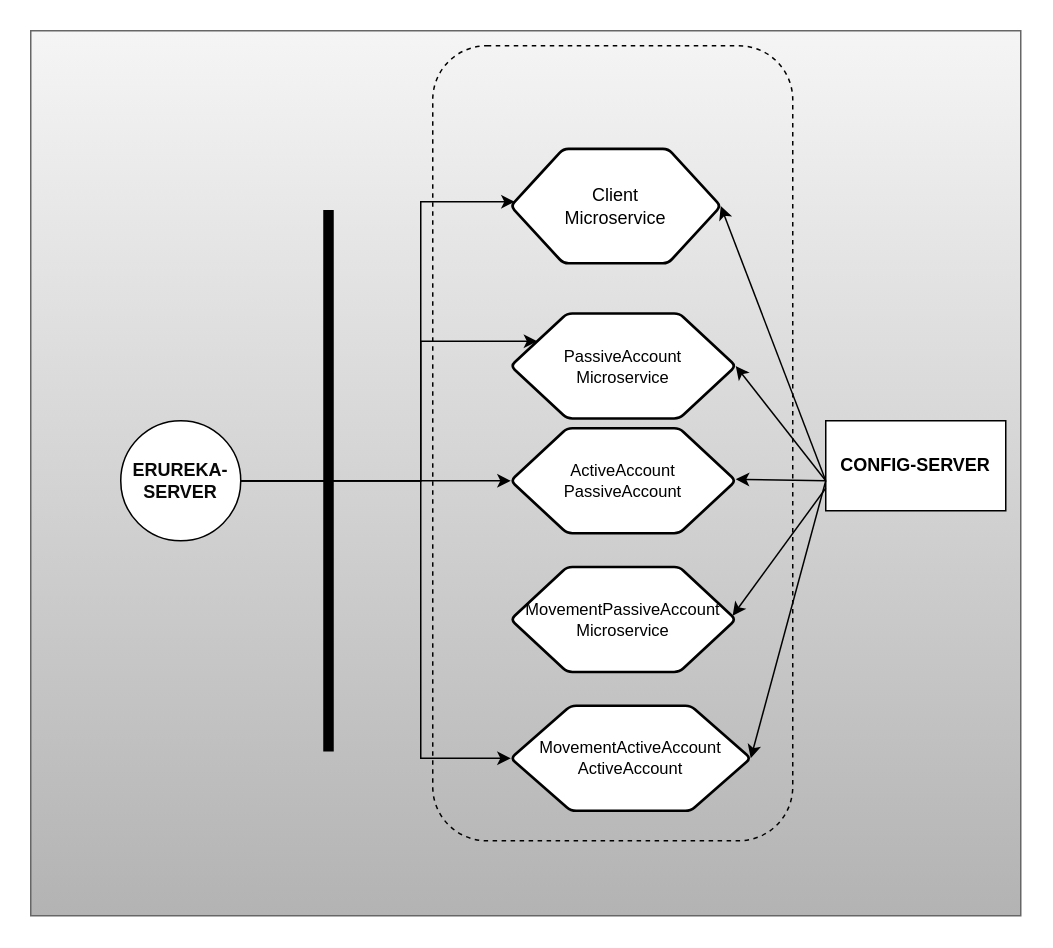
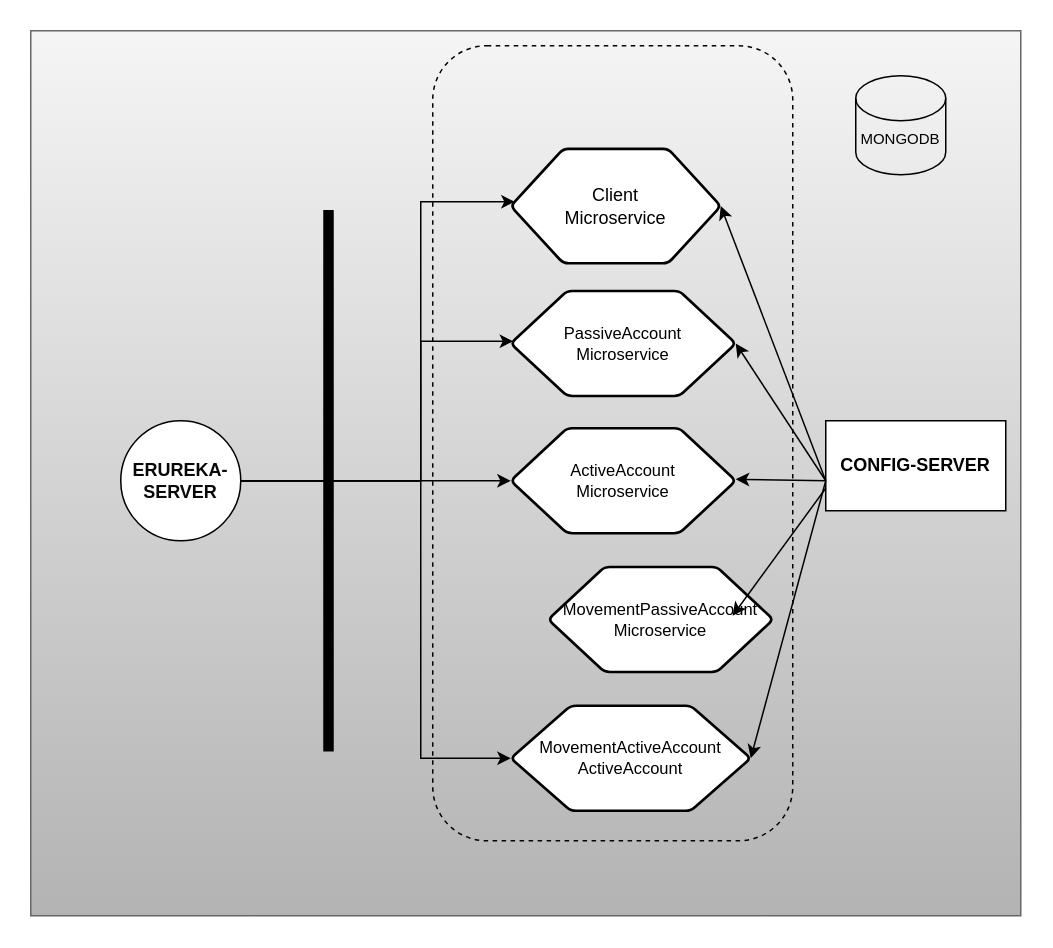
+ <mxCell id="23" value="MONGODB" style="shape=cylinder3;whiteSpace=wrap;html=1;boundedLbl=1;backgroundOutline=1;size=15;fontSize=10;fontColor=#000000;strokeWidth=1;fillColor=none;align=center;verticalAlign=top;" vertex="1" parent="1"><mxGeometry x="570" y="50" width="60" height="66" as="geometry" /></mxCell>
- <mxCell id="14" value="PassiveAccount&lt;br&gt;Microservice" style="html=1;whiteSpace=wrap;shape=hexagon;perimeter=hexagonPerimeter2;fontSize=11;align=center;spacing=5;strokeOpacity=100;rounded=1;absoluteArcSize=1;arcSize=7.2;strokeWidth=1.8;" vertex="1" parent="1"><mxGeometry x="340" y="208.5" width="150" height="70" as="geometry" /></mxCell>
+ <mxCell id="14" value="PassiveAccount&lt;br&gt;Microservice" style="html=1;whiteSpace=wrap;shape=hexagon;perimeter=hexagonPerimeter2;fontSize=11;align=center;spacing=5;strokeOpacity=100;rounded=1;absoluteArcSize=1;arcSize=7.2;strokeWidth=1.8;" vertex="1" parent="1"><mxGeometry x="340" y="193.5" width="150" height="70" as="geometry" /></mxCell>
- <mxCell id="8" value="ActiveAccount&lt;br&gt;PassiveAccount" style="html=1;whiteSpace=wrap;shape=hexagon;perimeter=hexagonPerimeter2;fontSize=11;align=center;spacing=5;strokeOpacity=100;rounded=1;absoluteArcSize=1;arcSize=7.2;strokeWidth=1.8;" vertex="1" parent="1"><mxGeometry x="340" y="285" width="150" height="70" as="geometry" /></mxCell>
+ <mxCell id="8" value="ActiveAccount&lt;br&gt;Microservice" style="html=1;whiteSpace=wrap;shape=hexagon;perimeter=hexagonPerimeter2;fontSize=11;align=center;spacing=5;strokeOpacity=100;rounded=1;absoluteArcSize=1;arcSize=7.2;strokeWidth=1.8;" vertex="1" parent="1"><mxGeometry x="340" y="285" width="150" height="70" as="geometry" /></mxCell>
- <mxCell id="6" value="MovementPassiveAccount&lt;br&gt;Microservice" style="html=1;whiteSpace=wrap;shape=hexagon;perimeter=hexagonPerimeter2;fontSize=11;align=center;spacing=5;strokeOpacity=100;rounded=1;absoluteArcSize=1;arcSize=7.2;strokeWidth=1.8;" vertex="1" parent="1"><mxGeometry x="340" y="377.5" width="150" height="70" as="geometry" /></mxCell>
+ <mxCell id="6" value="MovementPassiveAccount&lt;br&gt;Microservice" style="html=1;whiteSpace=wrap;shape=hexagon;perimeter=hexagonPerimeter2;fontSize=11;align=center;spacing=5;strokeOpacity=100;rounded=1;absoluteArcSize=1;arcSize=7.2;strokeWidth=1.8;" vertex="1" parent="1"><mxGeometry x="365" y="377.5" width="150" height="70" as="geometry" /></mxCell>
